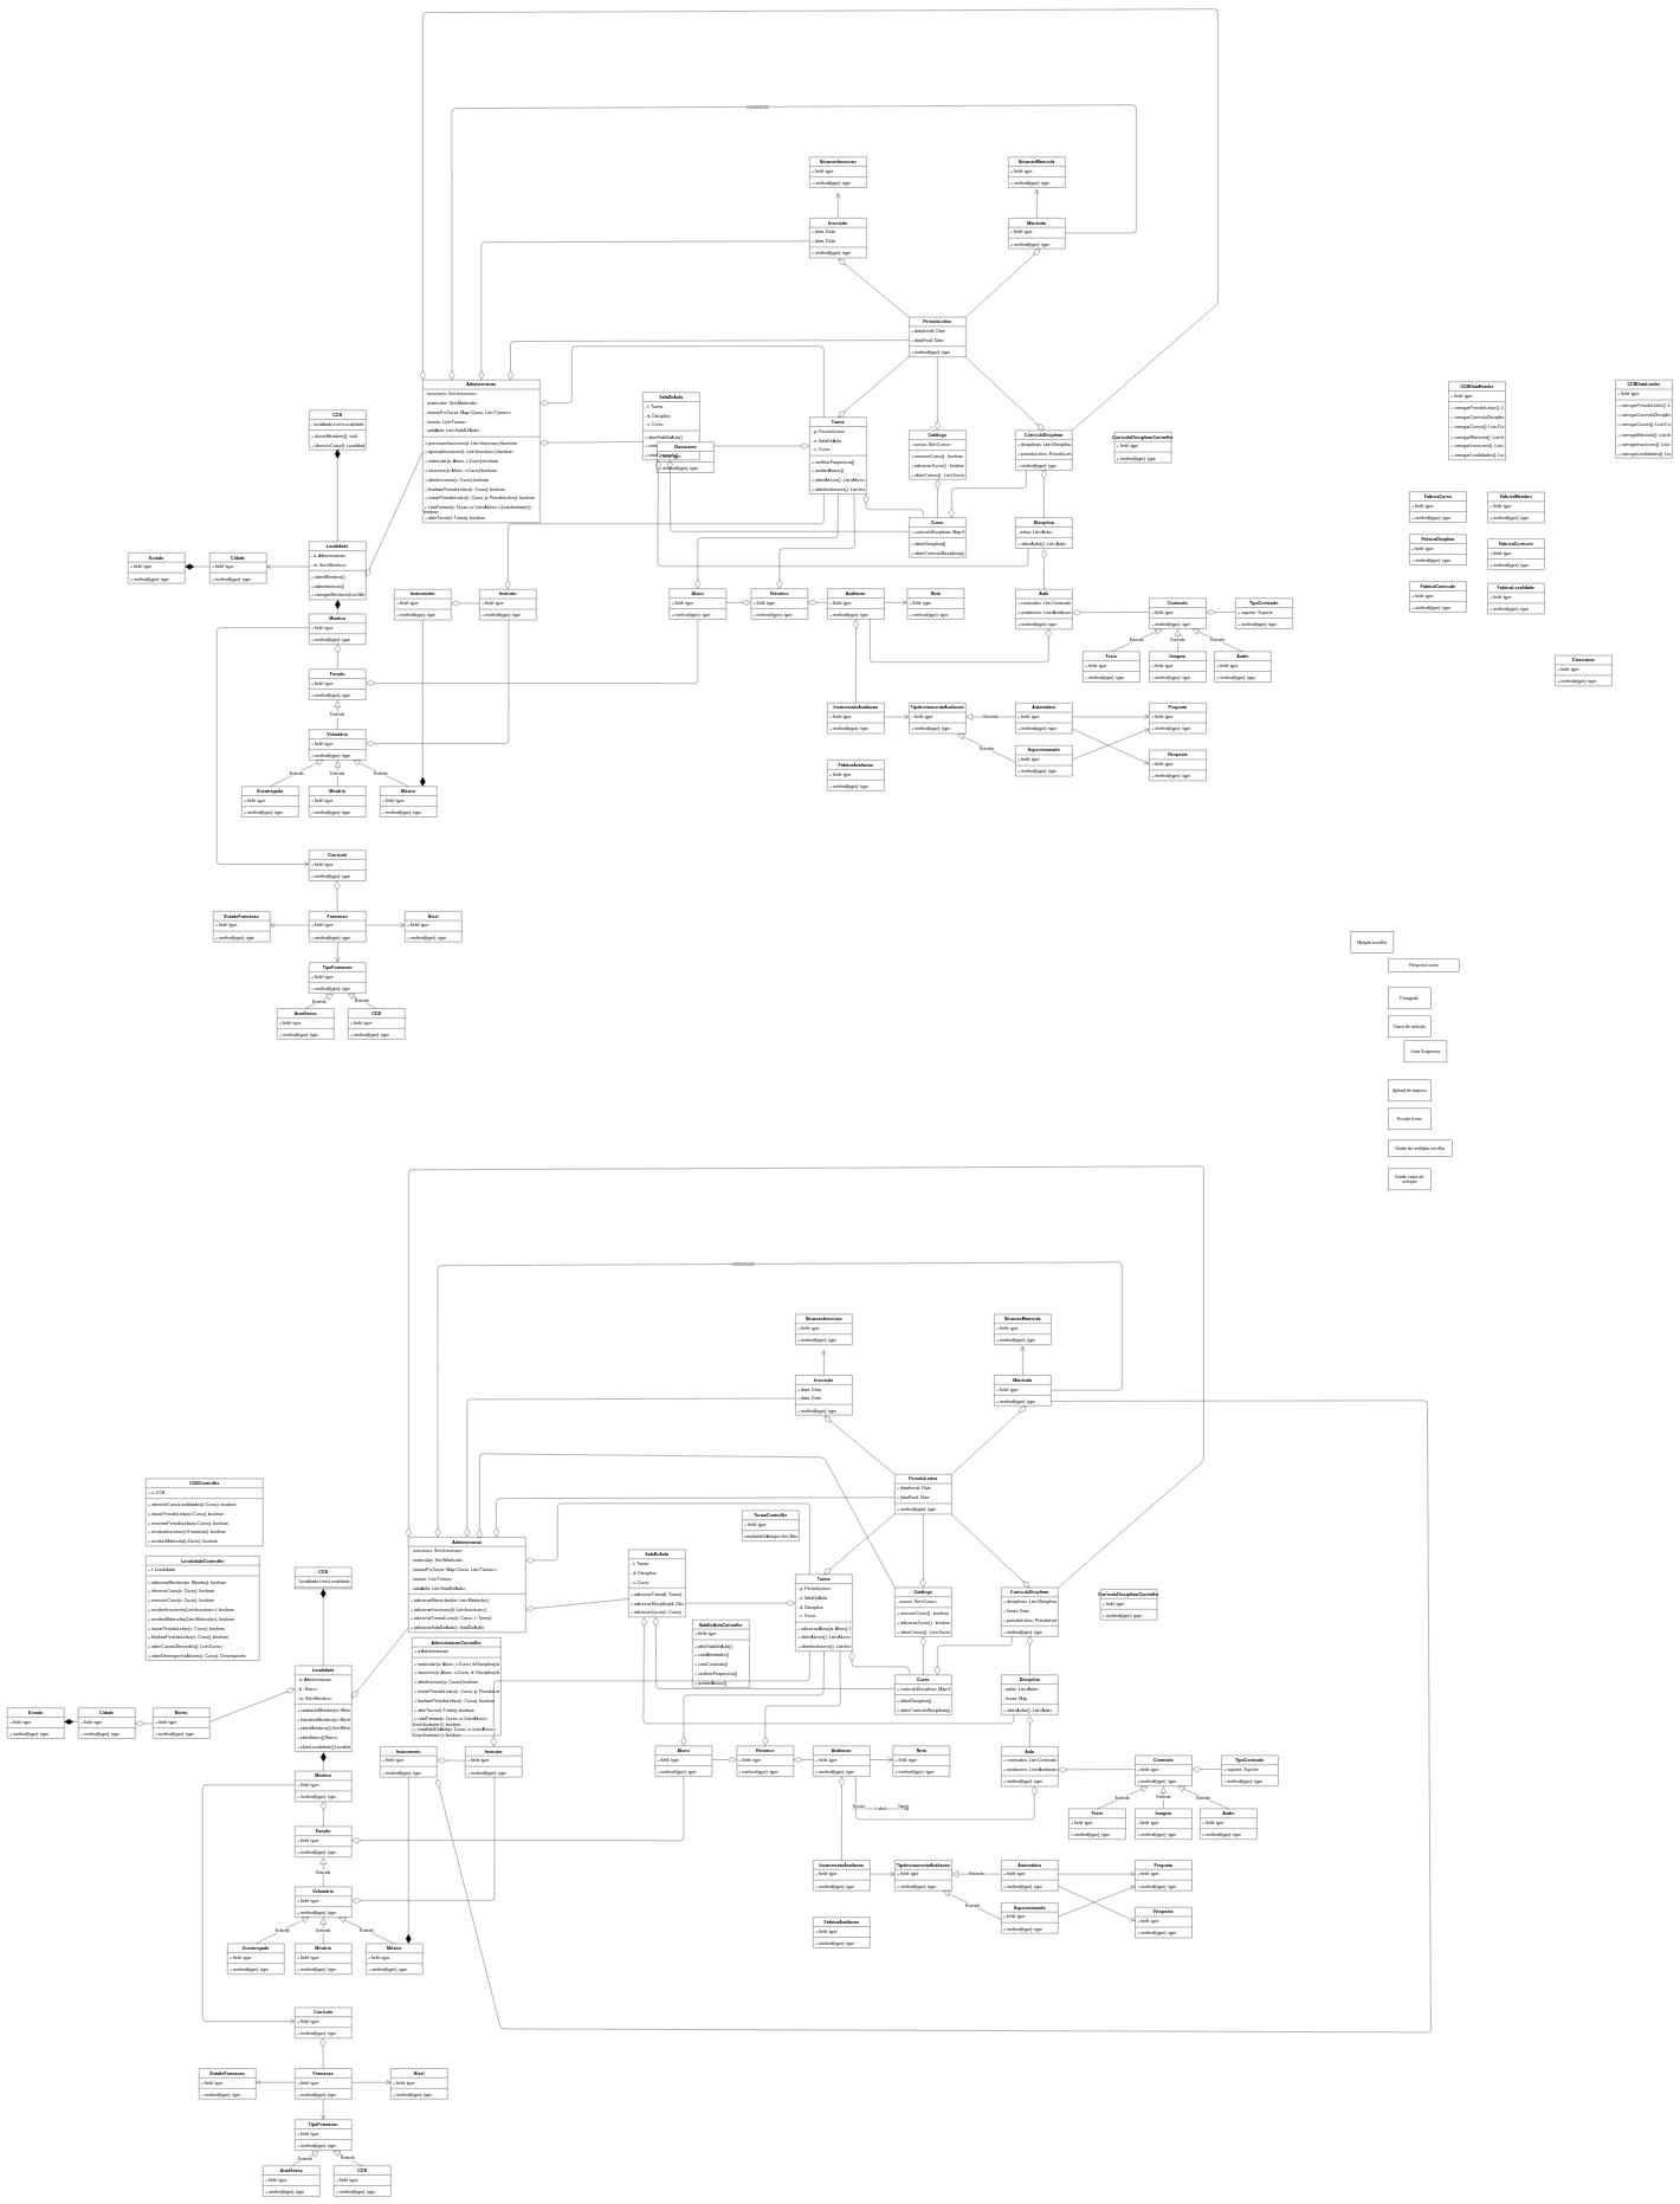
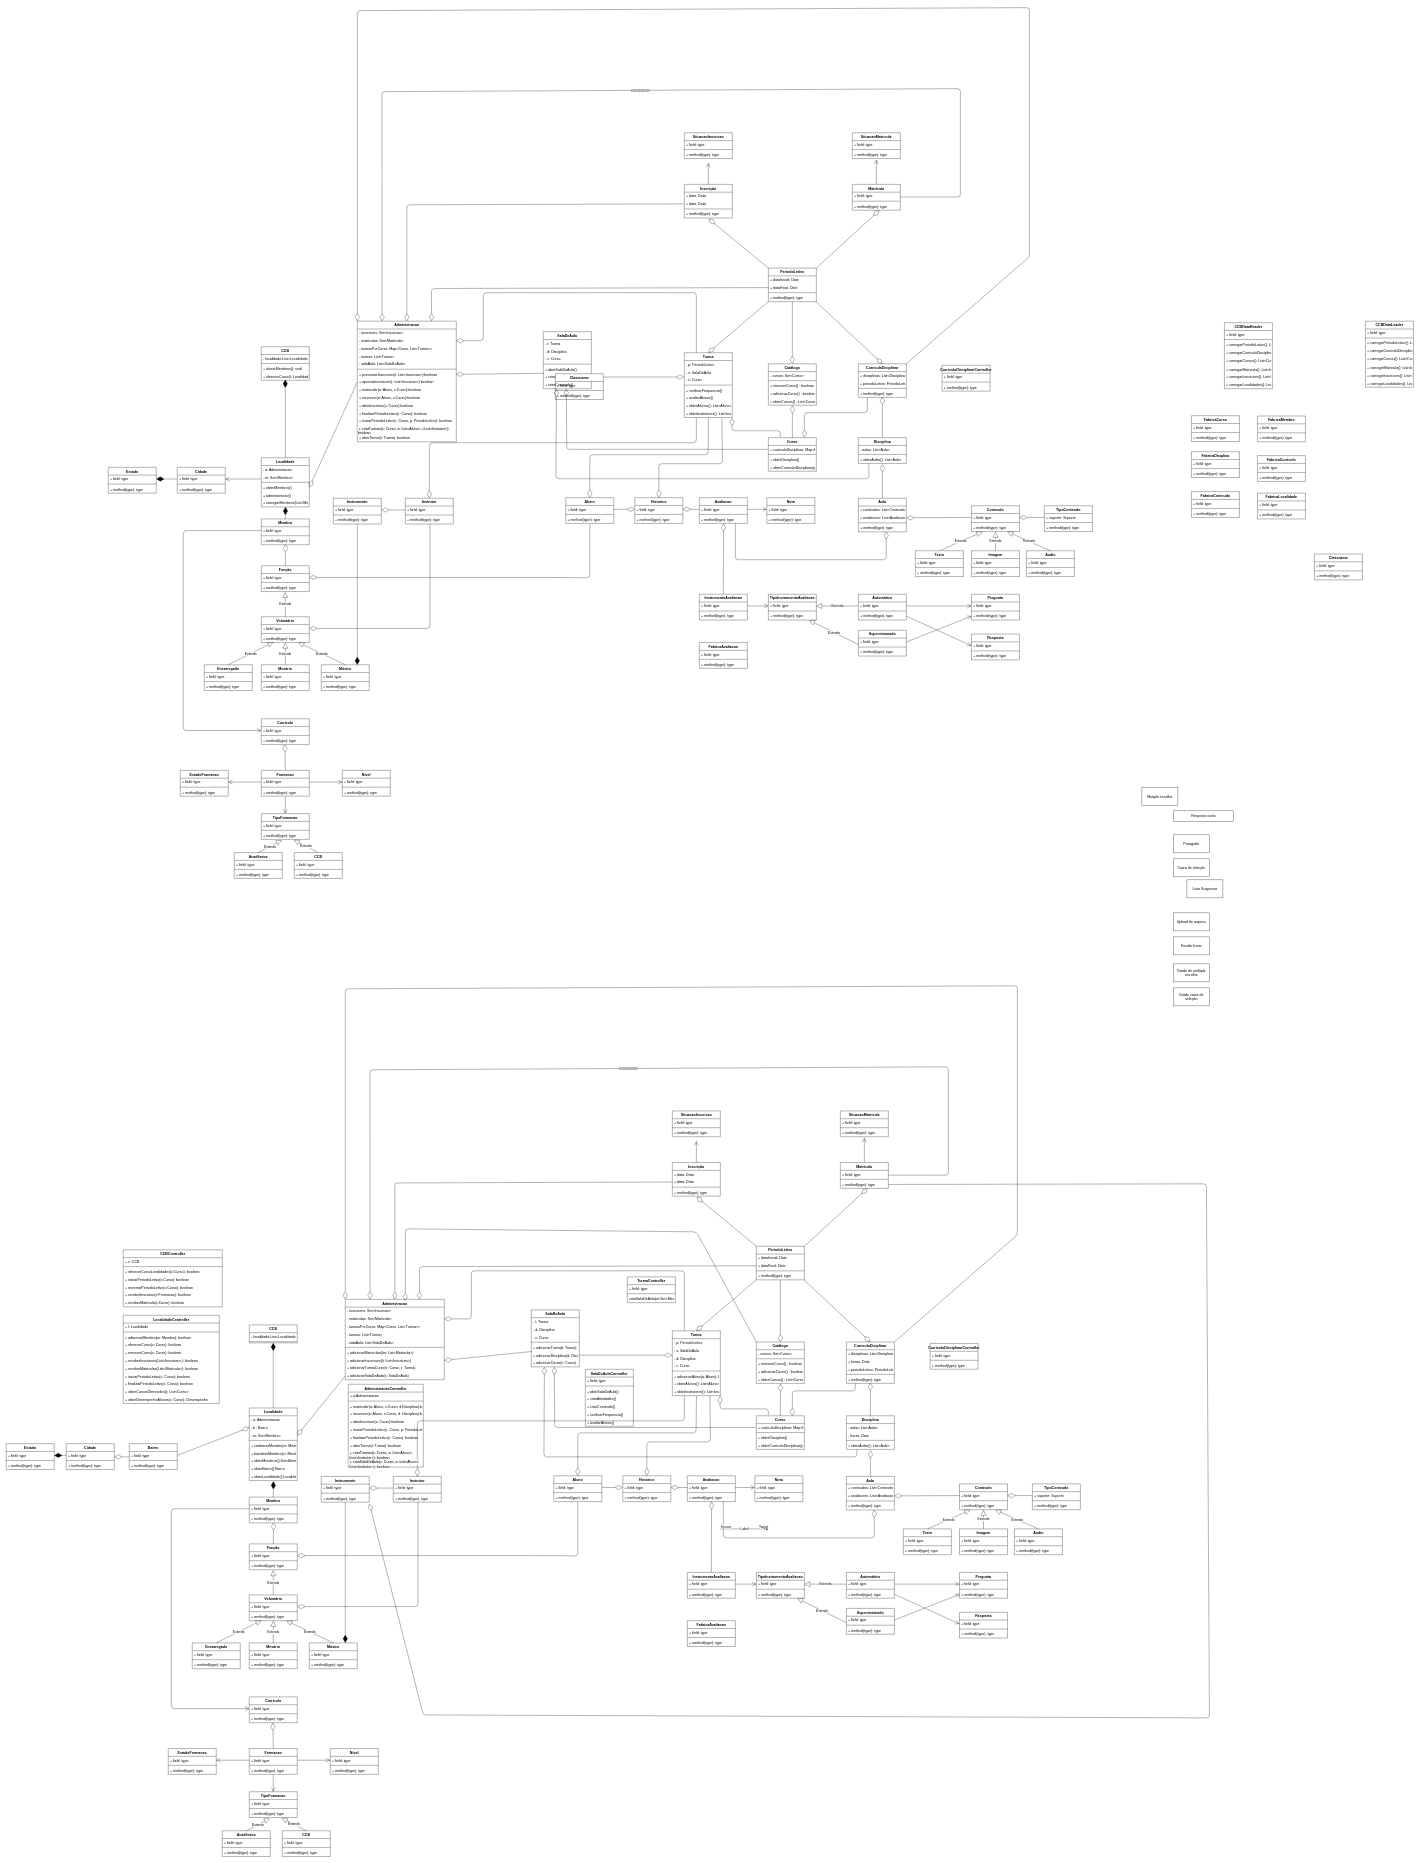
- <mxCell id="9" value="Grade de múltipla escolha" style="rounded=0;whiteSpace=wrap;html=1;" parent="1" vertex="1"><mxGeometry x="3910" y="3207" width="180" height="45" as="geometry" /></mxCell>
+ <mxCell id="9" value="Grade de múltipla escolha" style="rounded=0;whiteSpace=wrap;html=1;" parent="1" vertex="1"><mxGeometry x="3910" y="3207" width="120" height="60" as="geometry" /></mxCell>
- <mxCell id="570" value="- horas: Map" style="text;strokeColor=none;fillColor=none;align=left;verticalAlign=top;spacingLeft=4;spacingRight=4;overflow=hidden;rotatable=0;points=[[0,0.5],[1,0.5]];portConstraint=eastwest;" parent="568" vertex="1"><mxGeometry y="52" width="160" height="26" as="geometry" /></mxCell>
+ <mxCell id="570" value="- horas: Date" style="text;strokeColor=none;fillColor=none;align=left;verticalAlign=top;spacingLeft=4;spacingRight=4;overflow=hidden;rotatable=0;points=[[0,0.5],[1,0.5]];portConstraint=eastwest;" parent="568" vertex="1"><mxGeometry y="52" width="160" height="26" as="geometry" /></mxCell>
